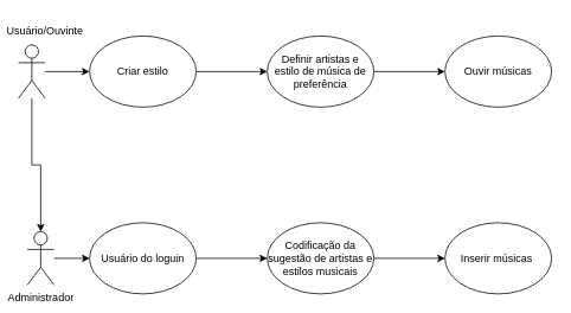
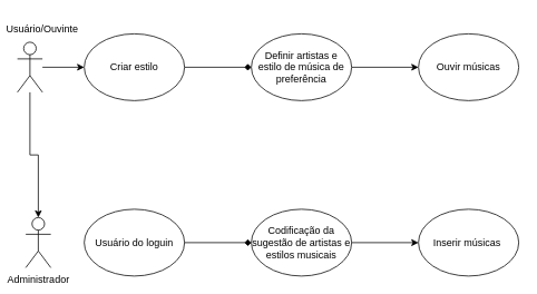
- <mxCell id="8" value="" style="edgeStyle=orthogonalEdgeStyle;rounded=0;orthogonalLoop=1;jettySize=auto;html=1;" edge="1" parent="1" source="9" target="11"><mxGeometry relative="1" as="geometry" /></mxCell>
+ <mxCell id="8" value="" style="edgeStyle=orthogonalEdgeStyle;rounded=0;orthogonalLoop=1;jettySize=auto;html=1;endArrow=diamond;" edge="1" parent="1" source="9" target="11"><mxGeometry relative="1" as="geometry" /></mxCell>
- <mxCell id="6" value="" style="edgeStyle=orthogonalEdgeStyle;rounded=0;orthogonalLoop=1;jettySize=auto;html=1;" edge="1" parent="1" source="7" target="14"><mxGeometry relative="1" as="geometry" /></mxCell>
- <mxCell id="13" value="" style="edgeStyle=orthogonalEdgeStyle;rounded=0;orthogonalLoop=1;jettySize=auto;html=1;" edge="1" parent="1" source="14" target="16"><mxGeometry relative="1" as="geometry" /></mxCell>
+ <mxCell id="13" value="" style="edgeStyle=orthogonalEdgeStyle;rounded=0;orthogonalLoop=1;jettySize=auto;html=1;endArrow=diamond;" edge="1" parent="1" source="14" target="16"><mxGeometry relative="1" as="geometry" /></mxCell>
